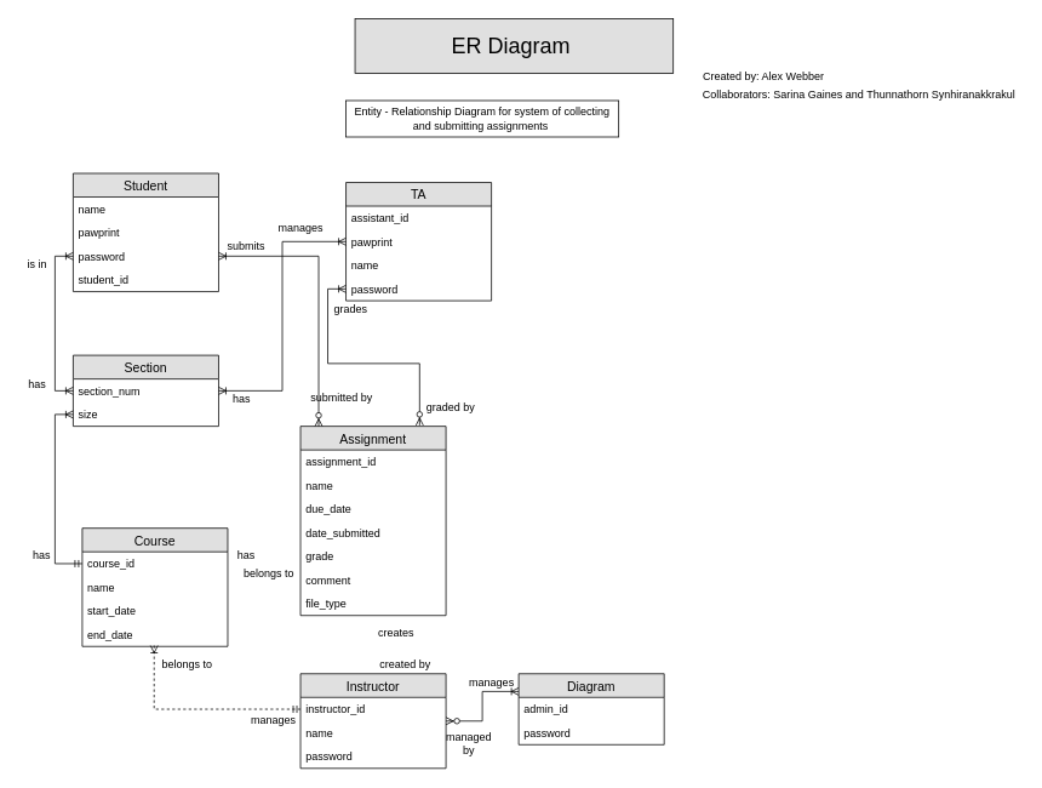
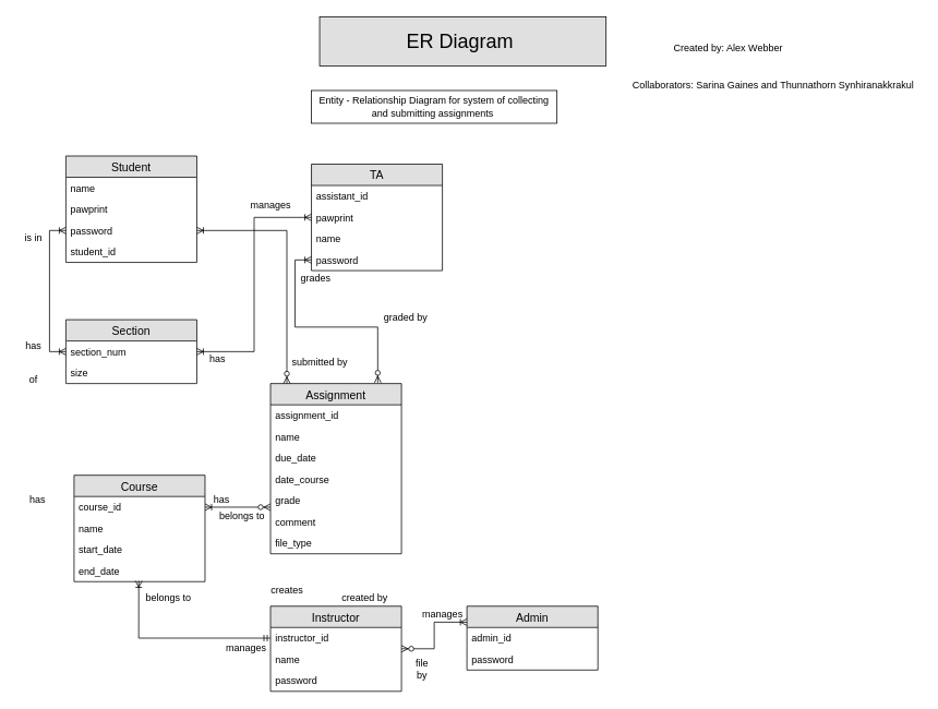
- <mxCell id="63" value="Created by: Alex Webber" style="text;html=1;align=center;verticalAlign=middle;resizable=0;points=[];autosize=1;" vertex="1" parent="1"><mxGeometry x="764" y="74" width="150" height="20" as="geometry" /></mxCell>
+ <mxCell id="63" value="Created by: Alex Webber" style="text;html=1;align=center;verticalAlign=middle;resizable=0;points=[];autosize=1;" vertex="1" parent="1"><mxGeometry x="814" y="49" width="150" height="20" as="geometry" /></mxCell>
- <mxCell id="48" value="submits" style="text;html=1;align=center;verticalAlign=middle;resizable=0;points=[];autosize=1;" vertex="1" parent="1"><mxGeometry x="240" y="260" width="60" height="20" as="geometry" /></mxCell>
- <mxCell id="49" value="submitted by" style="text;html=1;align=center;verticalAlign=middle;resizable=0;points=[];autosize=1;" vertex="1" parent="1"><mxGeometry x="335" y="427" width="80" height="20" as="geometry" /></mxCell>
+ <mxCell id="49" value="submitted by" style="text;html=1;align=center;verticalAlign=middle;resizable=0;points=[];autosize=1;" vertex="1" parent="1"><mxGeometry x="350" y="432" width="80" height="20" as="geometry" /></mxCell>
- <mxCell id="58" value="graded by" style="text;html=1;align=center;verticalAlign=middle;resizable=0;points=[];autosize=1;" vertex="1" parent="1"><mxGeometry x="460" y="438" width="70" height="20" as="geometry" /></mxCell>
+ <mxCell id="58" value="graded by" style="text;html=1;align=center;verticalAlign=middle;resizable=0;points=[];autosize=1;" vertex="1" parent="1"><mxGeometry x="460" y="378" width="70" height="20" as="geometry" /></mxCell>
+ <mxCell id="43" value="of" style="text;html=1;align=center;verticalAlign=middle;resizable=0;points=[];autosize=1;" vertex="1" parent="1"><mxGeometry x="25" y="454" width="30" height="20" as="geometry" /></mxCell>
- <mxCell id="41" style="edgeStyle=orthogonalEdgeStyle;rounded=0;orthogonalLoop=1;jettySize=auto;html=1;exitX=0;exitY=0.5;exitDx=0;exitDy=0;startArrow=ERoneToMany;startFill=0;endArrow=ERmandOne;endFill=0;" edge="1" parent="1" source="27" target="13"><mxGeometry relative="1" as="geometry" /></mxCell>
- <mxCell id="21" value="date_submitted" style="text;strokeColor=none;fillColor=none;spacingLeft=4;spacingRight=4;overflow=hidden;rotatable=0;points=[[0,0.5],[1,0.5]];portConstraint=eastwest;fontSize=12;" vertex="1" parent="17"><mxGeometry y="104" width="160" height="26" as="geometry" /></mxCell>
+ <mxCell id="21" value="date_course" style="text;strokeColor=none;fillColor=none;spacingLeft=4;spacingRight=4;overflow=hidden;rotatable=0;points=[[0,0.5],[1,0.5]];portConstraint=eastwest;fontSize=12;" vertex="1" parent="17"><mxGeometry y="104" width="160" height="26" as="geometry" /></mxCell>
+ <mxCell id="50" style="edgeStyle=orthogonalEdgeStyle;rounded=0;orthogonalLoop=1;jettySize=auto;html=1;exitX=1;exitY=0.5;exitDx=0;exitDy=0;entryX=0;entryY=0.808;entryDx=0;entryDy=0;entryPerimeter=0;startArrow=ERoneToMany;startFill=0;endArrow=ERzeroToMany;endFill=1;" edge="1" parent="1" source="13" target="22"><mxGeometry relative="1" as="geometry" /></mxCell>
- <mxCell id="59" value="creates" style="text;html=1;align=center;verticalAlign=middle;resizable=0;points=[];autosize=1;" vertex="1" parent="1"><mxGeometry x="410" y="686" width="50" height="20" as="geometry" /></mxCell>
+ <mxCell id="59" value="creates" style="text;html=1;align=center;verticalAlign=middle;resizable=0;points=[];autosize=1;" vertex="1" parent="1"><mxGeometry x="325" y="711" width="50" height="20" as="geometry" /></mxCell>
- <mxCell id="35" value="Diagram" style="swimlane;fontStyle=0;childLayout=stackLayout;horizontal=1;startSize=26;fillColor=#e0e0e0;horizontalStack=0;resizeParent=1;resizeParentMax=0;resizeLast=0;collapsible=1;marginBottom=0;swimlaneFillColor=#ffffff;align=center;fontSize=14;" vertex="1" parent="1"><mxGeometry x="570" y="740" width="160" height="78" as="geometry" /></mxCell>
+ <mxCell id="35" value="Admin" style="swimlane;fontStyle=0;childLayout=stackLayout;horizontal=1;startSize=26;fillColor=#e0e0e0;horizontalStack=0;resizeParent=1;resizeParentMax=0;resizeLast=0;collapsible=1;marginBottom=0;swimlaneFillColor=#ffffff;align=center;fontSize=14;" vertex="1" parent="1"><mxGeometry x="570" y="740" width="160" height="78" as="geometry" /></mxCell>
- <mxCell id="53" style="edgeStyle=orthogonalEdgeStyle;rounded=0;orthogonalLoop=1;jettySize=auto;html=1;exitX=0;exitY=0.5;exitDx=0;exitDy=0;entryX=0.494;entryY=0.962;entryDx=0;entryDy=0;entryPerimeter=0;startArrow=ERmandOne;startFill=0;endArrow=ERoneToMany;endFill=0;dashed=1;" edge="1" parent="1" source="29" target="16"><mxGeometry relative="1" as="geometry" /></mxCell>
+ <mxCell id="53" style="edgeStyle=orthogonalEdgeStyle;rounded=0;orthogonalLoop=1;jettySize=auto;html=1;exitX=0;exitY=0.5;exitDx=0;exitDy=0;entryX=0.494;entryY=0.962;entryDx=0;entryDy=0;entryPerimeter=0;startArrow=ERmandOne;startFill=0;endArrow=ERoneToMany;endFill=0;" edge="1" parent="1" source="29" target="16"><mxGeometry relative="1" as="geometry" /></mxCell>
- <mxCell id="62" value="managed&lt;br&gt;by" style="text;html=1;align=center;verticalAlign=middle;resizable=0;points=[];autosize=1;" vertex="1" parent="1"><mxGeometry x="480" y="802" width="70" height="30" as="geometry" /></mxCell>
+ <mxCell id="62" value="file&lt;br&gt;by" style="text;html=1;align=center;verticalAlign=middle;resizable=0;points=[];autosize=1;" vertex="1" parent="1"><mxGeometry x="480" y="802" width="70" height="30" as="geometry" /></mxCell>
